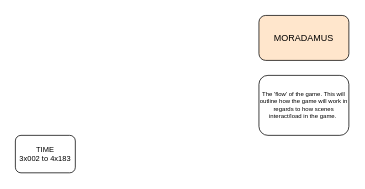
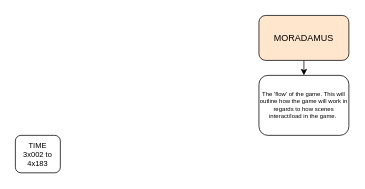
+ <mxCell id="2" style="edgeStyle=orthogonalEdgeStyle;rounded=0;orthogonalLoop=1;jettySize=auto;html=1;exitX=0.5;exitY=1;exitDx=0;exitDy=0;entryX=0.5;entryY=0;entryDx=0;entryDy=0;" edge="1" parent="1" source="3" target="4"><mxGeometry relative="1" as="geometry" /></mxCell>
- <mxCell id="5" value="TIME&lt;br&gt;3x002 to 4x183" style="rounded=1;whiteSpace=wrap;html=1;fontSize=10;" vertex="1" parent="1"><mxGeometry x="20" y="180" width="80" height="50" as="geometry" /></mxCell>
+ <mxCell id="5" value="TIME&lt;br&gt;3x002 to 4x183" style="rounded=1;whiteSpace=wrap;html=1;fontSize=10;" vertex="1" parent="1"><mxGeometry x="20" y="180" width="60" height="50" as="geometry" /></mxCell>
